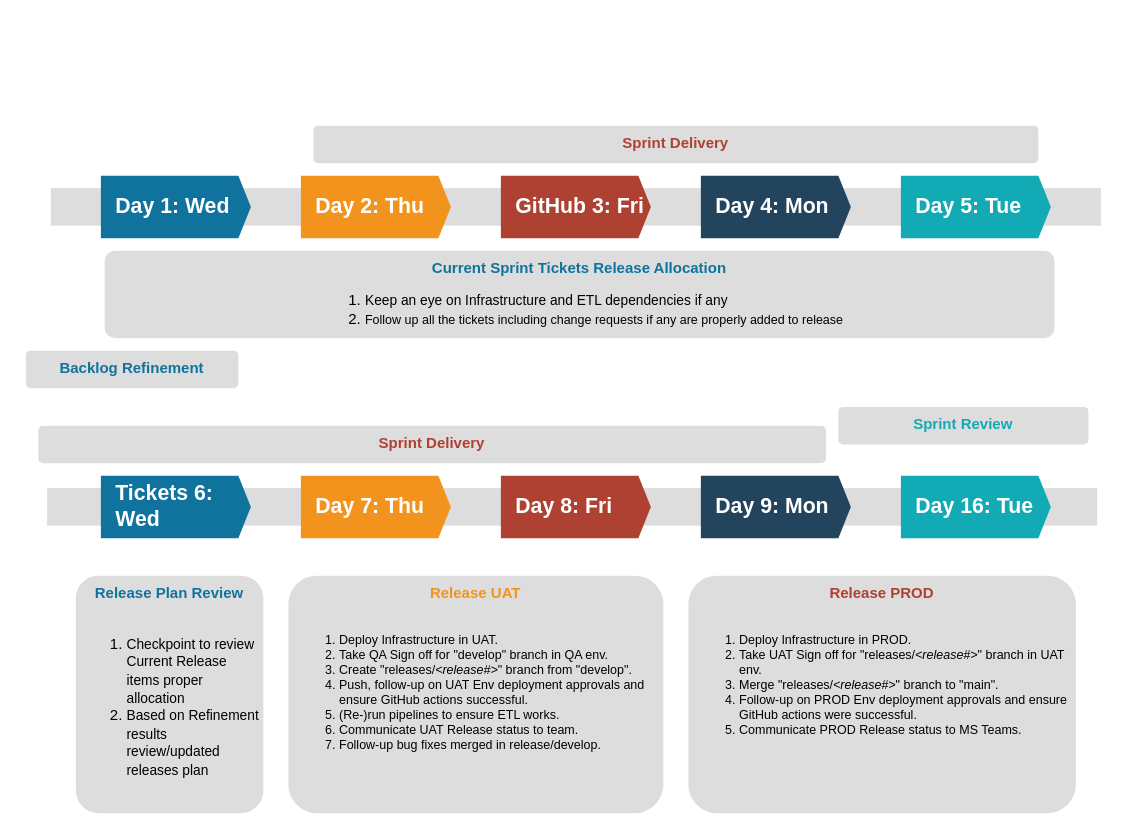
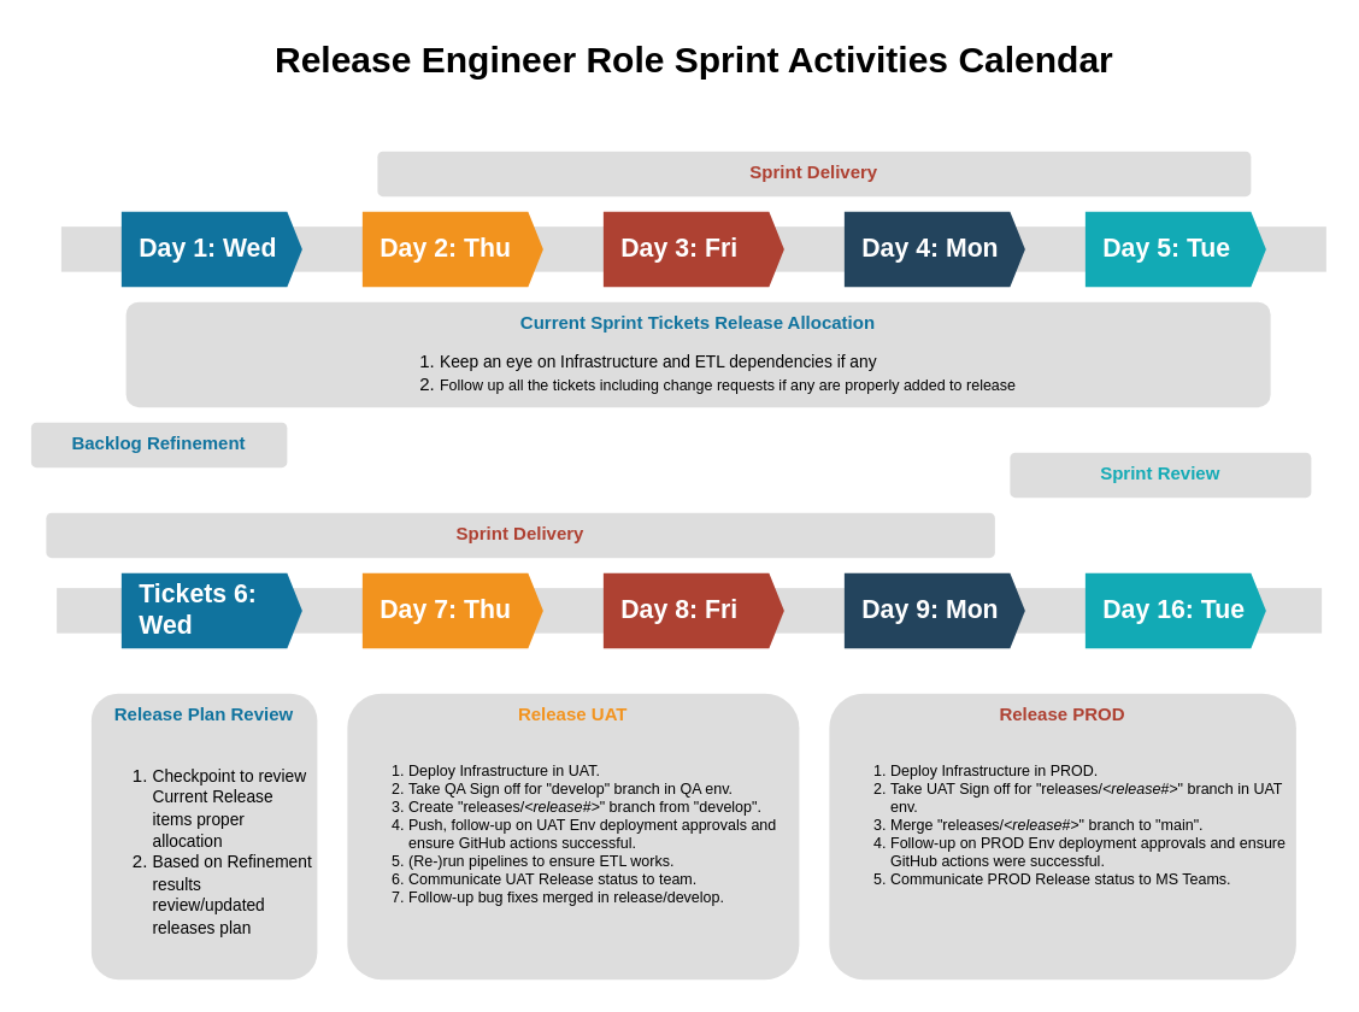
+ <mxCell id="22" value="Release Engineer Role Sprint Activities Calendar" style="text;strokeColor=none;fillColor=none;html=1;fontSize=24;fontStyle=1;verticalAlign=middle;align=center;" vertex="1" parent="1"><mxGeometry x="40" y="20" width="840" height="40" as="geometry" /></mxCell>
- <mxCell id="5" value="GitHub 3: Fri" style="shape=mxgraph.infographic.ribbonSimple;notch1=0;notch2=10;notch=0;html=1;fillColor=#AE4132;strokeColor=none;shadow=0;fontSize=17;fontColor=#FFFFFF;align=left;spacingLeft=10;fontStyle=1;whiteSpace=wrap;" vertex="1" parent="1"><mxGeometry x="400" y="140" width="120" height="50" as="geometry" /></mxCell>
+ <mxCell id="5" value="Day 3: Fri" style="shape=mxgraph.infographic.ribbonSimple;notch1=0;notch2=10;notch=0;html=1;fillColor=#AE4132;strokeColor=none;shadow=0;fontSize=17;fontColor=#FFFFFF;align=left;spacingLeft=10;fontStyle=1;whiteSpace=wrap;" vertex="1" parent="1"><mxGeometry x="400" y="140" width="120" height="50" as="geometry" /></mxCell>
- <mxCell id="19" value="&lt;font style=&quot;font-size: 10px&quot;&gt;&lt;font style=&quot;font-size: 12px&quot; color=&quot;#12AAB5&quot;&gt;&lt;b&gt;Sprint Review&lt;/b&gt;&lt;/font&gt;&lt;br&gt;&lt;/font&gt;" style="rounded=1;strokeColor=none;fillColor=#DDDDDD;align=center;arcSize=12;verticalAlign=top;whiteSpace=wrap;html=1;fontSize=12;" vertex="1" parent="1"><mxGeometry x="670" y="325" width="200" height="30" as="geometry" /></mxCell>
+ <mxCell id="19" value="&lt;font style=&quot;font-size: 10px&quot;&gt;&lt;font style=&quot;font-size: 12px&quot; color=&quot;#12AAB5&quot;&gt;&lt;b&gt;Sprint Review&lt;/b&gt;&lt;/font&gt;&lt;br&gt;&lt;/font&gt;" style="rounded=1;strokeColor=none;fillColor=#DDDDDD;align=center;arcSize=12;verticalAlign=top;whiteSpace=wrap;html=1;fontSize=12;" vertex="1" parent="1"><mxGeometry x="670" y="300" width="200" height="30" as="geometry" /></mxCell>
